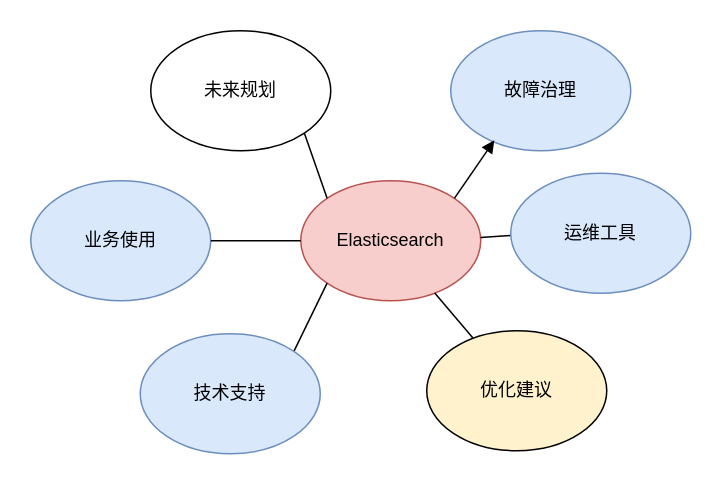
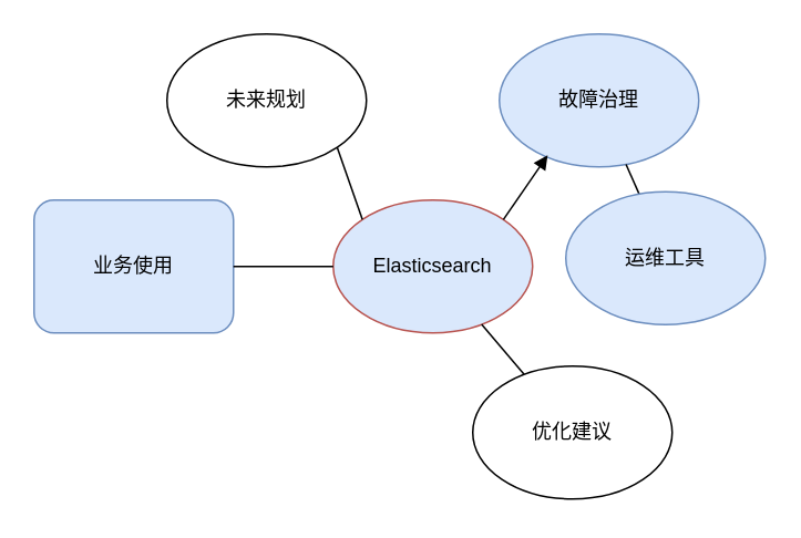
- <mxCell id="7" value="" style="rounded=0;orthogonalLoop=1;jettySize=auto;html=1;endArrow=none;endFill=0;" edge="1" parent="1" source="8" target="2"><mxGeometry relative="1" as="geometry" /></mxCell>
+ <mxCell id="7" value="" style="rounded=0;orthogonalLoop=1;jettySize=auto;html=1;endArrow=none;endFill=0;" edge="1" parent="1" source="8" target="6"><mxGeometry relative="1" as="geometry" /></mxCell>
- <mxCell id="3" value="业务使用" style="ellipse;whiteSpace=wrap;html=1;fillColor=#dae8fc;strokeColor=#6c8ebf;" vertex="1" parent="1"><mxGeometry x="20" y="120" width="120" height="80" as="geometry" /></mxCell>
+ <mxCell id="3" value="业务使用" style="whiteSpace=wrap;html=1;fillColor=#dae8fc;strokeColor=#6c8ebf;rounded=1;" vertex="1" parent="1"><mxGeometry x="20" y="120" width="120" height="80" as="geometry" /></mxCell>
- <mxCell id="2" value="Elasticsearch" style="ellipse;whiteSpace=wrap;html=1;fillColor=#f8cecc;strokeColor=#b85450;" vertex="1" parent="1"><mxGeometry x="200" y="120" width="120" height="80" as="geometry" /></mxCell>
+ <mxCell id="2" value="Elasticsearch" style="ellipse;whiteSpace=wrap;html=1;fillColor=#dae8fc;strokeColor=#b85450;" vertex="1" parent="1"><mxGeometry x="200" y="120" width="120" height="80" as="geometry" /></mxCell>
- <mxCell id="4" style="rounded=0;orthogonalLoop=1;jettySize=auto;html=1;exitX=1;exitY=0;exitDx=0;exitDy=0;entryX=0;entryY=1;entryDx=0;entryDy=0;endArrow=none;endFill=0;" edge="1" parent="1" source="5" target="2"><mxGeometry relative="1" as="geometry" /></mxCell>
- <mxCell id="11" value="优化建议" style="ellipse;whiteSpace=wrap;html=1;fillColor=#fff2cc;" vertex="1" parent="1"><mxGeometry x="284" y="220" width="120" height="80" as="geometry" /></mxCell>
+ <mxCell id="11" value="优化建议" style="ellipse;whiteSpace=wrap;html=1;" vertex="1" parent="1"><mxGeometry x="284" y="220" width="120" height="80" as="geometry" /></mxCell>
- <mxCell id="5" value="技术支持" style="ellipse;whiteSpace=wrap;html=1;fillColor=#dae8fc;strokeColor=#6c8ebf;" vertex="1" parent="1"><mxGeometry x="93" y="222" width="120" height="80" as="geometry" /></mxCell>
